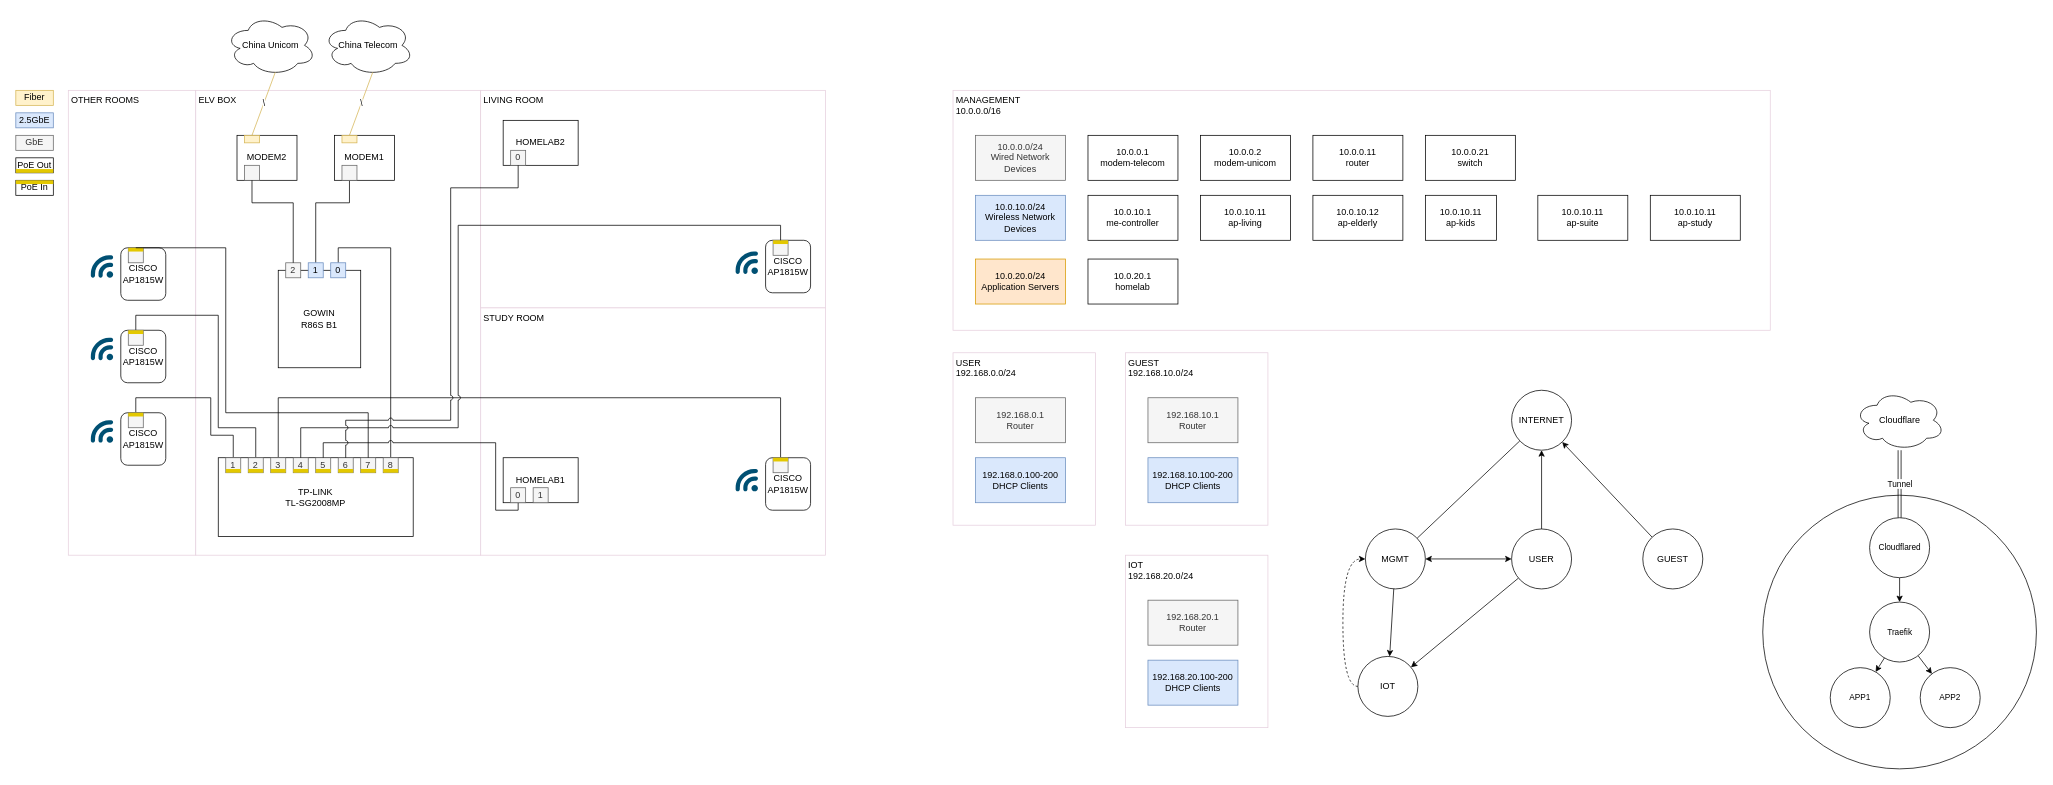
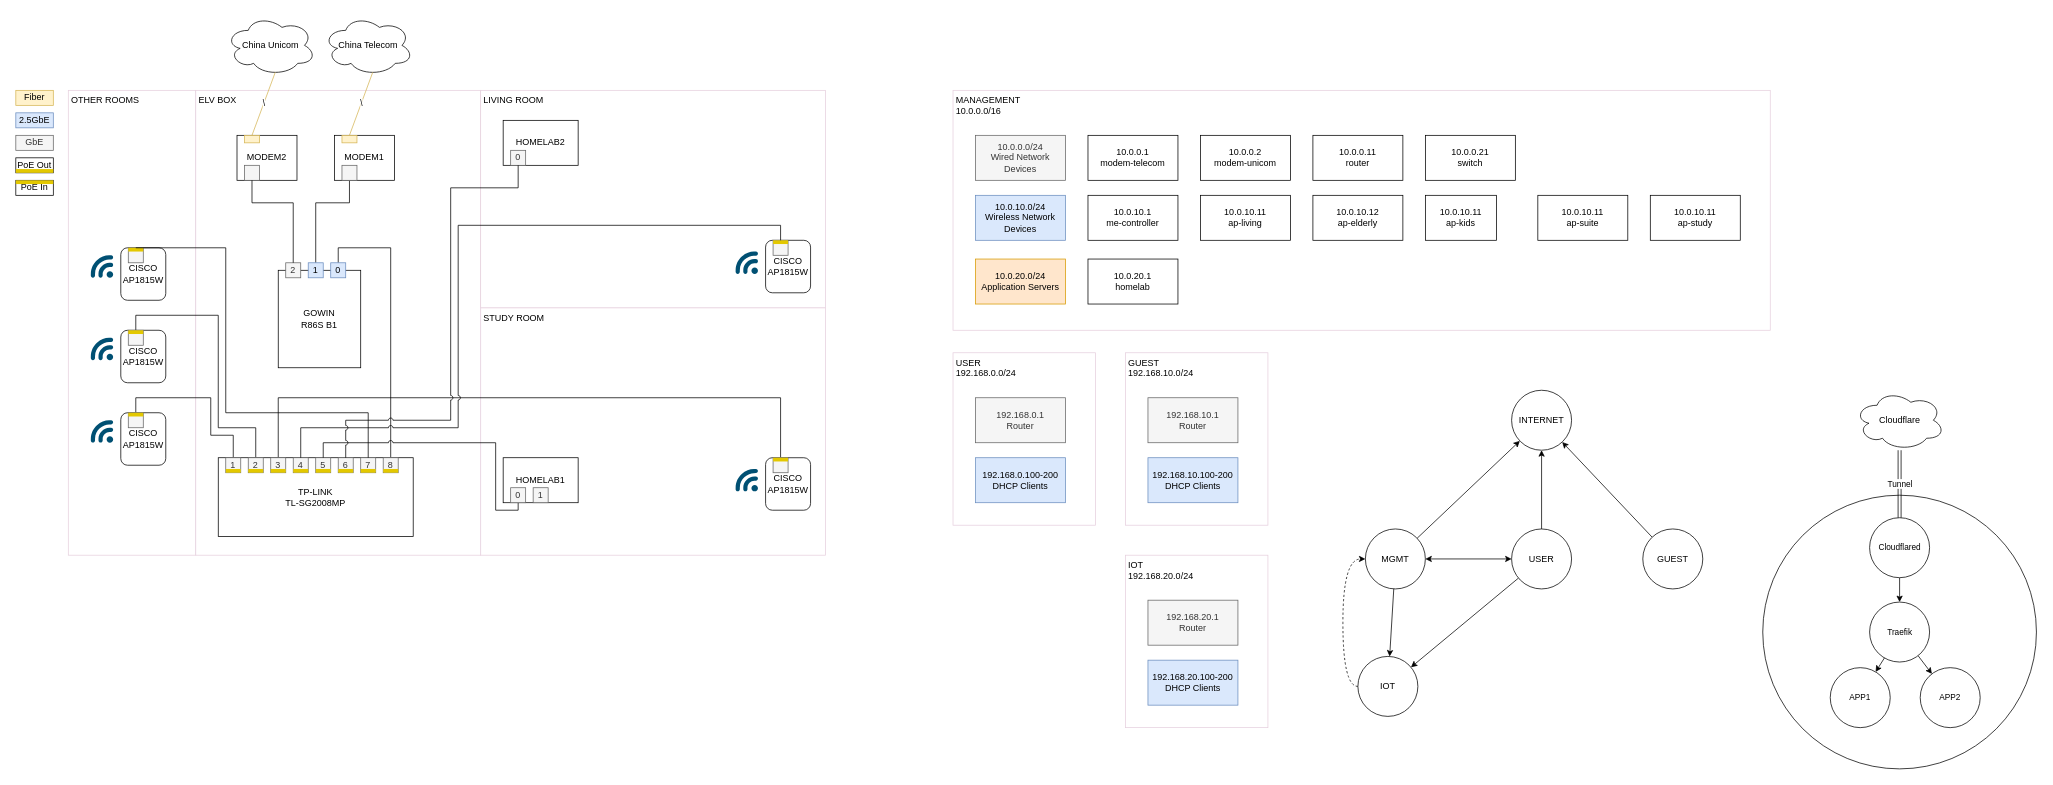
- <mxCell id="106" value="" style="rounded=0;orthogonalLoop=1;jettySize=auto;html=1;endArrow=none;" parent="1" source="107" target="116" edge="1"><mxGeometry relative="1" as="geometry" /></mxCell>
+ <mxCell id="106" value="" style="rounded=0;orthogonalLoop=1;jettySize=auto;html=1;" parent="1" source="107" target="116" edge="1"><mxGeometry relative="1" as="geometry" /></mxCell>
